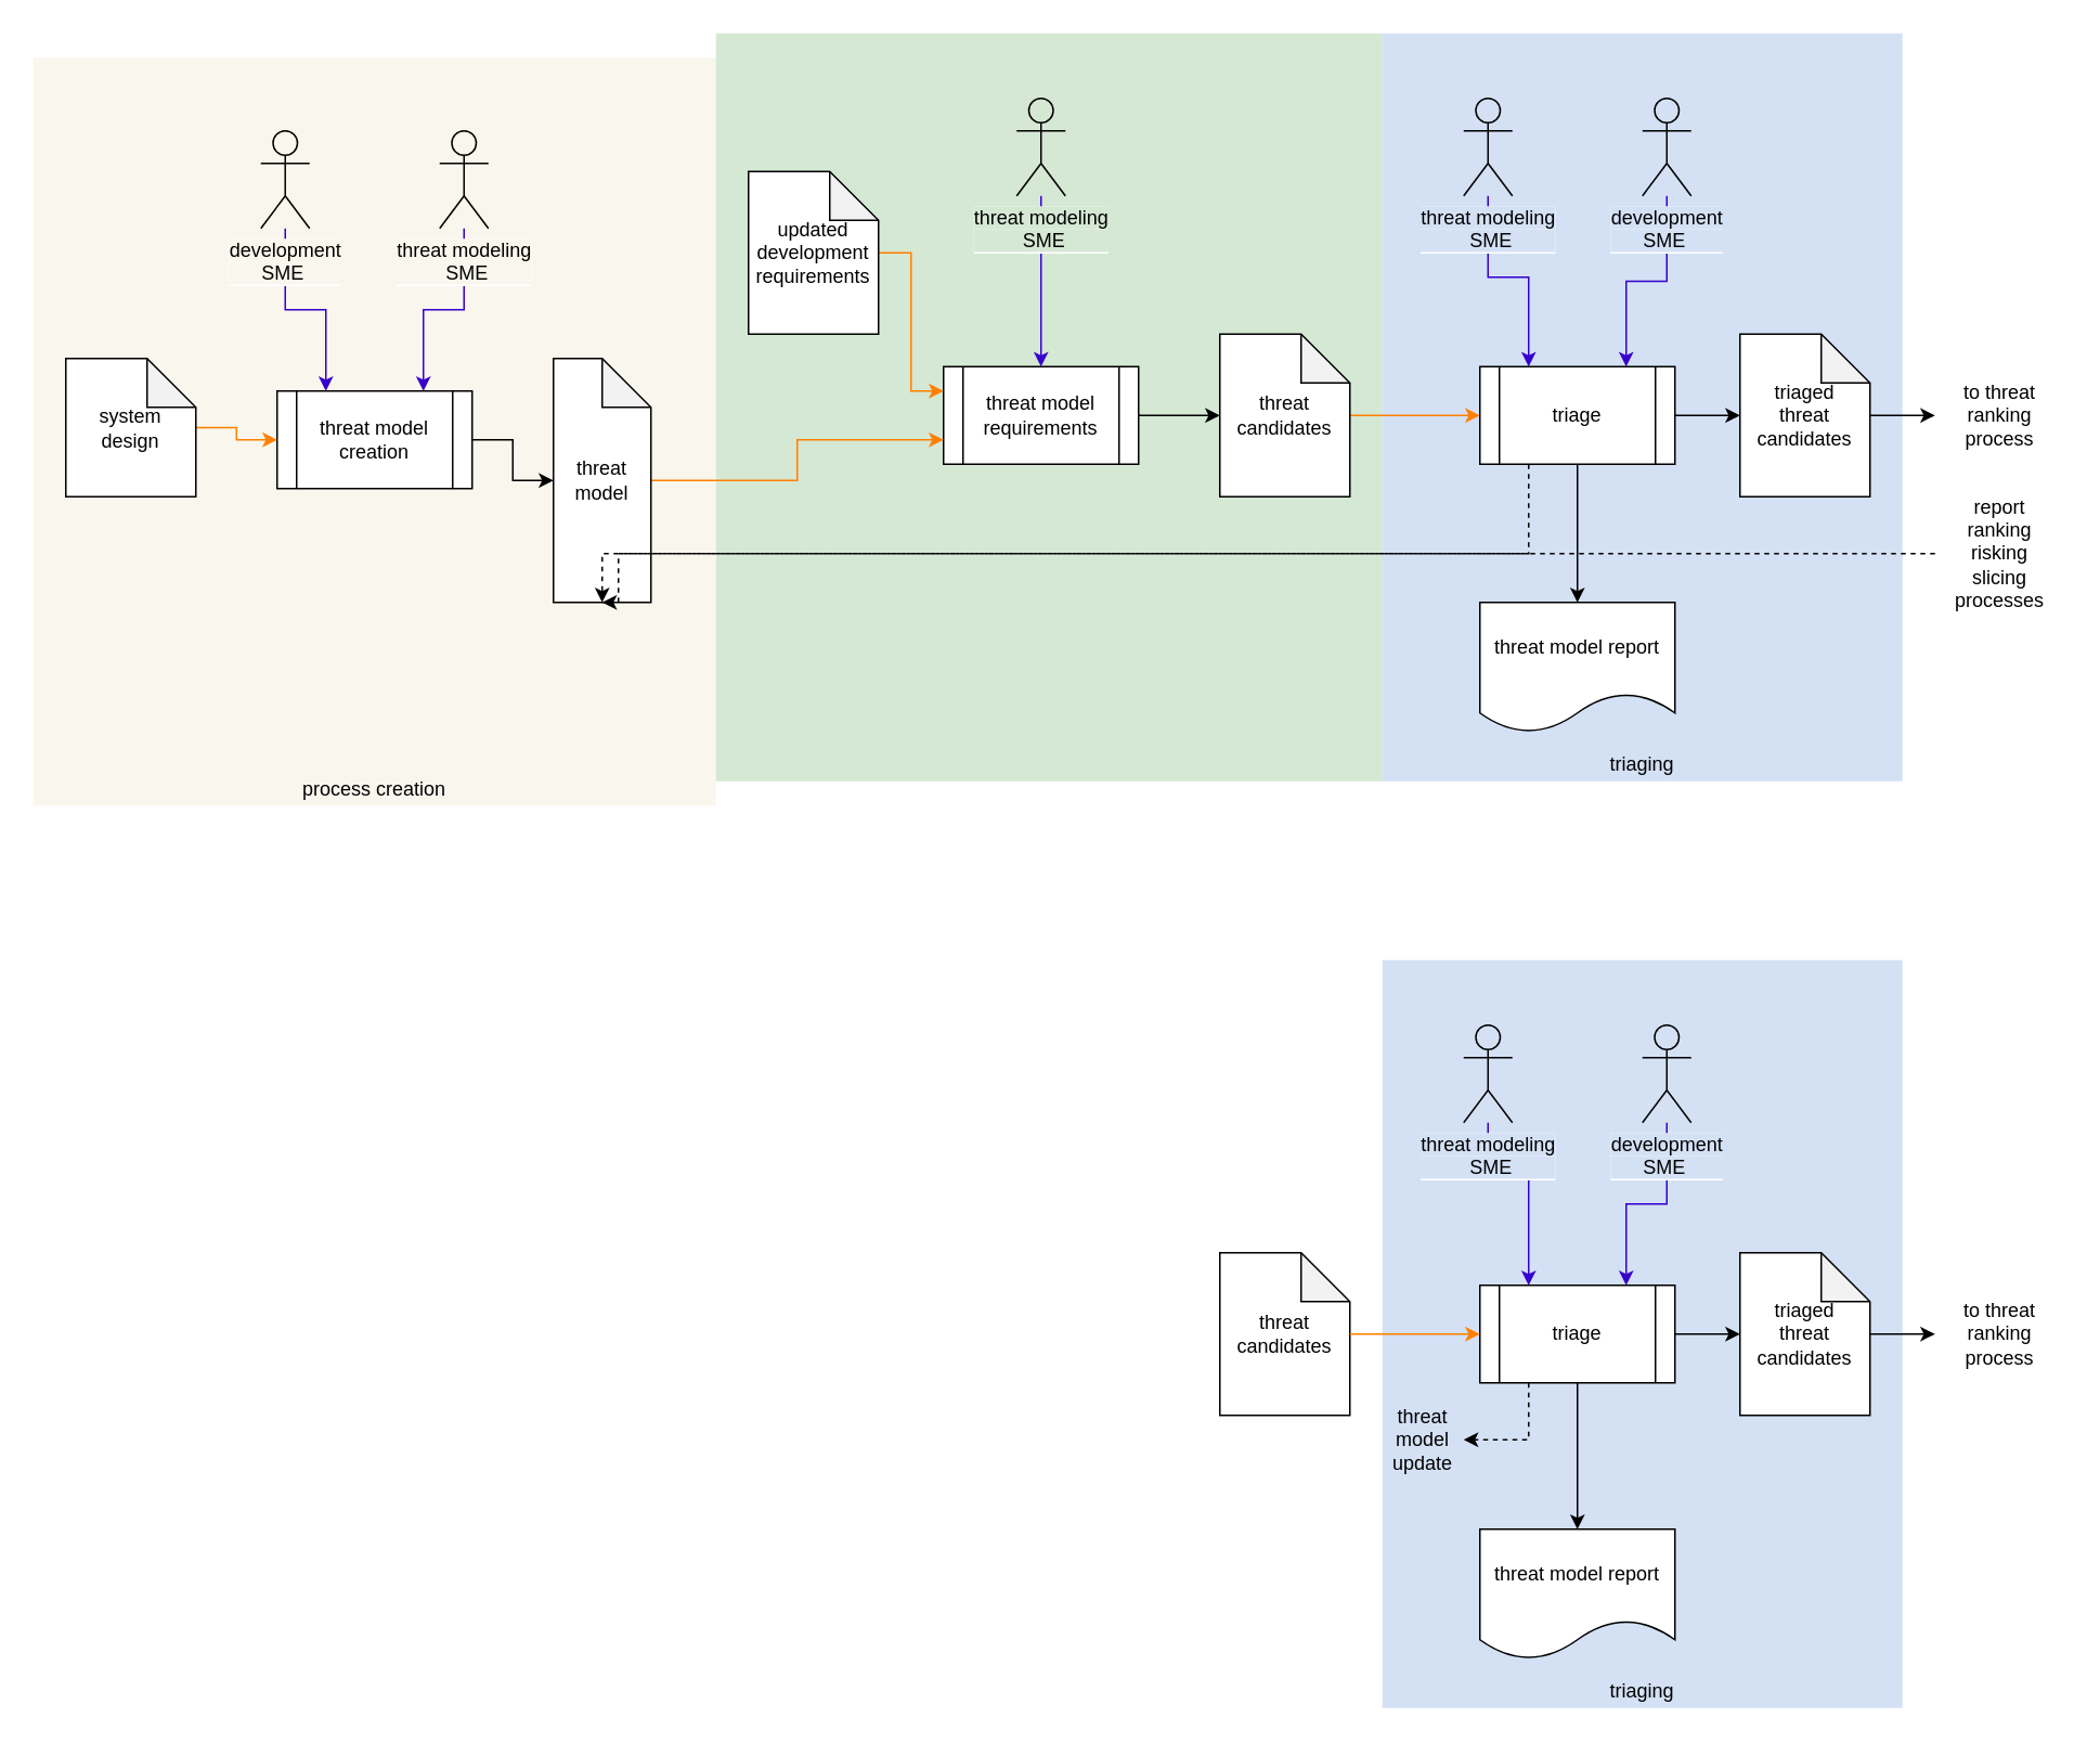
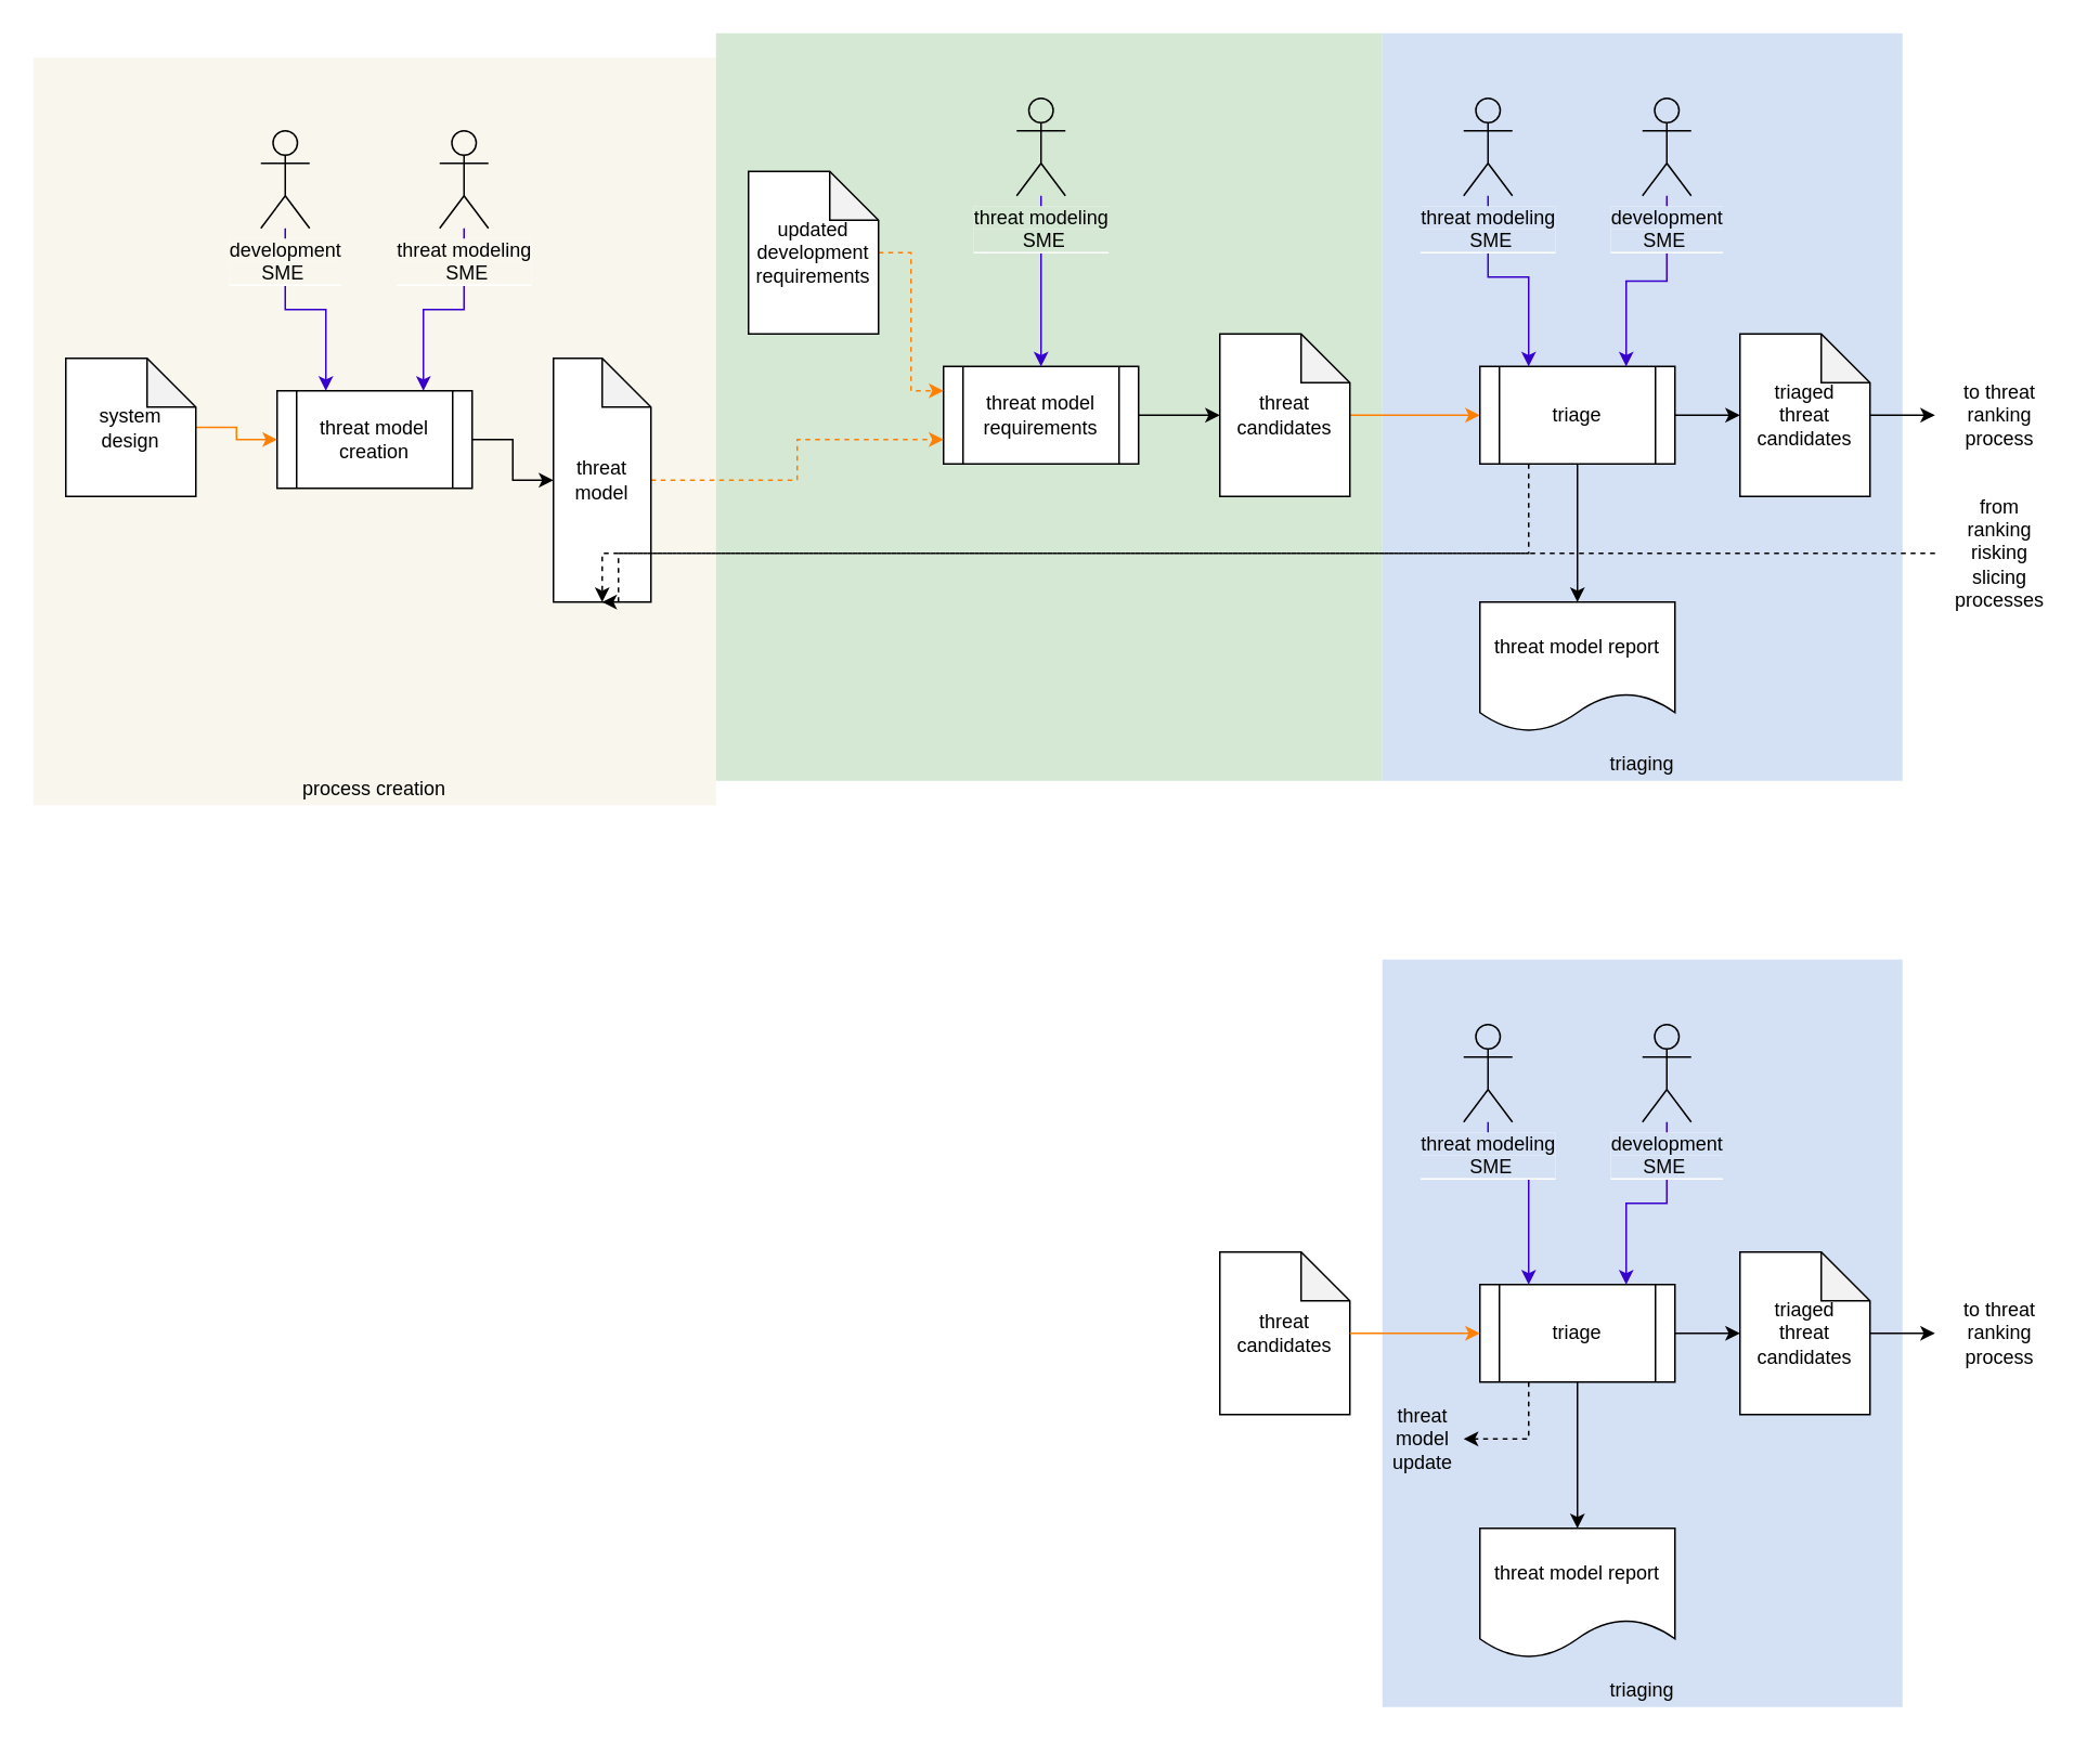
- <mxCell id="54" style="edgeStyle=orthogonalEdgeStyle;rounded=0;orthogonalLoop=1;jettySize=auto;html=1;entryX=0;entryY=0.25;entryDx=0;entryDy=0;strokeColor=#FF8000;" edge="1" parent="1" source="55" target="7"><mxGeometry relative="1" as="geometry" /></mxCell>
+ <mxCell id="54" style="edgeStyle=orthogonalEdgeStyle;rounded=0;orthogonalLoop=1;jettySize=auto;html=1;entryX=0;entryY=0.25;entryDx=0;entryDy=0;strokeColor=#FF8000;dashed=1;" edge="1" parent="1" source="55" target="7"><mxGeometry relative="1" as="geometry" /></mxCell>
- <mxCell id="13" style="edgeStyle=orthogonalEdgeStyle;rounded=0;orthogonalLoop=1;jettySize=auto;html=1;entryX=0;entryY=0.75;entryDx=0;entryDy=0;fillColor=#fa6800;strokeColor=#FF8000;" parent="1" source="14" target="7" edge="1"><mxGeometry relative="1" as="geometry" /></mxCell>
+ <mxCell id="13" style="edgeStyle=orthogonalEdgeStyle;rounded=0;orthogonalLoop=1;jettySize=auto;html=1;entryX=0;entryY=0.75;entryDx=0;entryDy=0;fillColor=#fa6800;strokeColor=#FF8000;dashed=1;" parent="1" source="14" target="7" edge="1"><mxGeometry relative="1" as="geometry" /></mxCell>
- <mxCell id="27" value="report&lt;br&gt;ranking&lt;br&gt;risking&lt;br&gt;slicing processes" style="text;html=1;strokeColor=none;fillColor=none;align=center;verticalAlign=middle;whiteSpace=wrap;rounded=0;" parent="1" vertex="1"><mxGeometry x="1190" y="300" width="80" height="80" as="geometry" /></mxCell>
+ <mxCell id="27" value="from&lt;br&gt;ranking&lt;br&gt;risking&lt;br&gt;slicing processes" style="text;html=1;strokeColor=none;fillColor=none;align=center;verticalAlign=middle;whiteSpace=wrap;rounded=0;" parent="1" vertex="1"><mxGeometry x="1190" y="300" width="80" height="80" as="geometry" /></mxCell>
